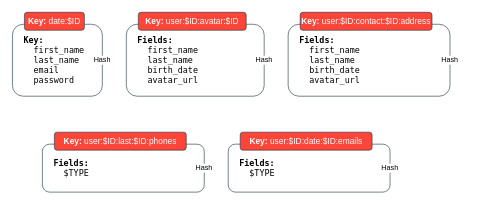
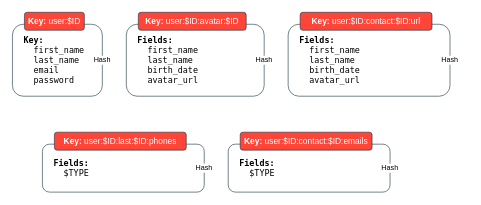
- <mxCell id="3" value="&lt;font style=&quot;font-size: 14px;&quot;&gt;&lt;b&gt;Key:&lt;/b&gt; date:$ID&lt;/font&gt;" style="rounded=1;whiteSpace=wrap;html=1;fillColor=#FF4438;fontColor=#FFFFFF;strokeColor=#163341;" parent="1" vertex="1"><mxGeometry x="40" y="20" width="100" height="30" as="geometry" /></mxCell>
+ <mxCell id="3" value="&lt;font style=&quot;font-size: 14px;&quot;&gt;&lt;b&gt;Key:&lt;/b&gt; user:$ID&lt;/font&gt;" style="rounded=1;whiteSpace=wrap;html=1;fillColor=#FF4438;fontColor=#FFFFFF;strokeColor=#163341;" parent="1" vertex="1"><mxGeometry x="40" y="20" width="100" height="30" as="geometry" /></mxCell>
- <mxCell id="9" value="&lt;font style=&quot;font-size: 14px;&quot;&gt;&lt;b&gt;Key:&lt;/b&gt; user:$ID:contact:$ID:address&lt;/font&gt;" style="rounded=1;whiteSpace=wrap;html=1;fillColor=#FF4438;fontColor=#FFFFFF;strokeColor=#163341;" parent="1" vertex="1"><mxGeometry x="500" y="20" width="220" height="30" as="geometry" /></mxCell>
+ <mxCell id="9" value="&lt;font style=&quot;font-size: 14px;&quot;&gt;&lt;b&gt;Key:&lt;/b&gt; user:$ID:contact:$ID:url&lt;/font&gt;" style="rounded=1;whiteSpace=wrap;html=1;fillColor=#FF4438;fontColor=#FFFFFF;strokeColor=#163341;" parent="1" vertex="1"><mxGeometry x="500" y="20" width="220" height="30" as="geometry" /></mxCell>
- <mxCell id="11" value="&lt;font style=&quot;font-size: 14px;&quot;&gt;&lt;b&gt;Key:&lt;/b&gt; user:$ID:date:$ID:emails&lt;/font&gt;" style="rounded=1;whiteSpace=wrap;html=1;fillColor=#FF4438;fontColor=#FFFFFF;strokeColor=#163341;" parent="1" vertex="1"><mxGeometry x="400" y="220" width="220" height="30" as="geometry" /></mxCell>
+ <mxCell id="11" value="&lt;font style=&quot;font-size: 14px;&quot;&gt;&lt;b&gt;Key:&lt;/b&gt; user:$ID:contact:$ID:emails&lt;/font&gt;" style="rounded=1;whiteSpace=wrap;html=1;fillColor=#FF4438;fontColor=#FFFFFF;strokeColor=#163341;" parent="1" vertex="1"><mxGeometry x="400" y="220" width="220" height="30" as="geometry" /></mxCell>
